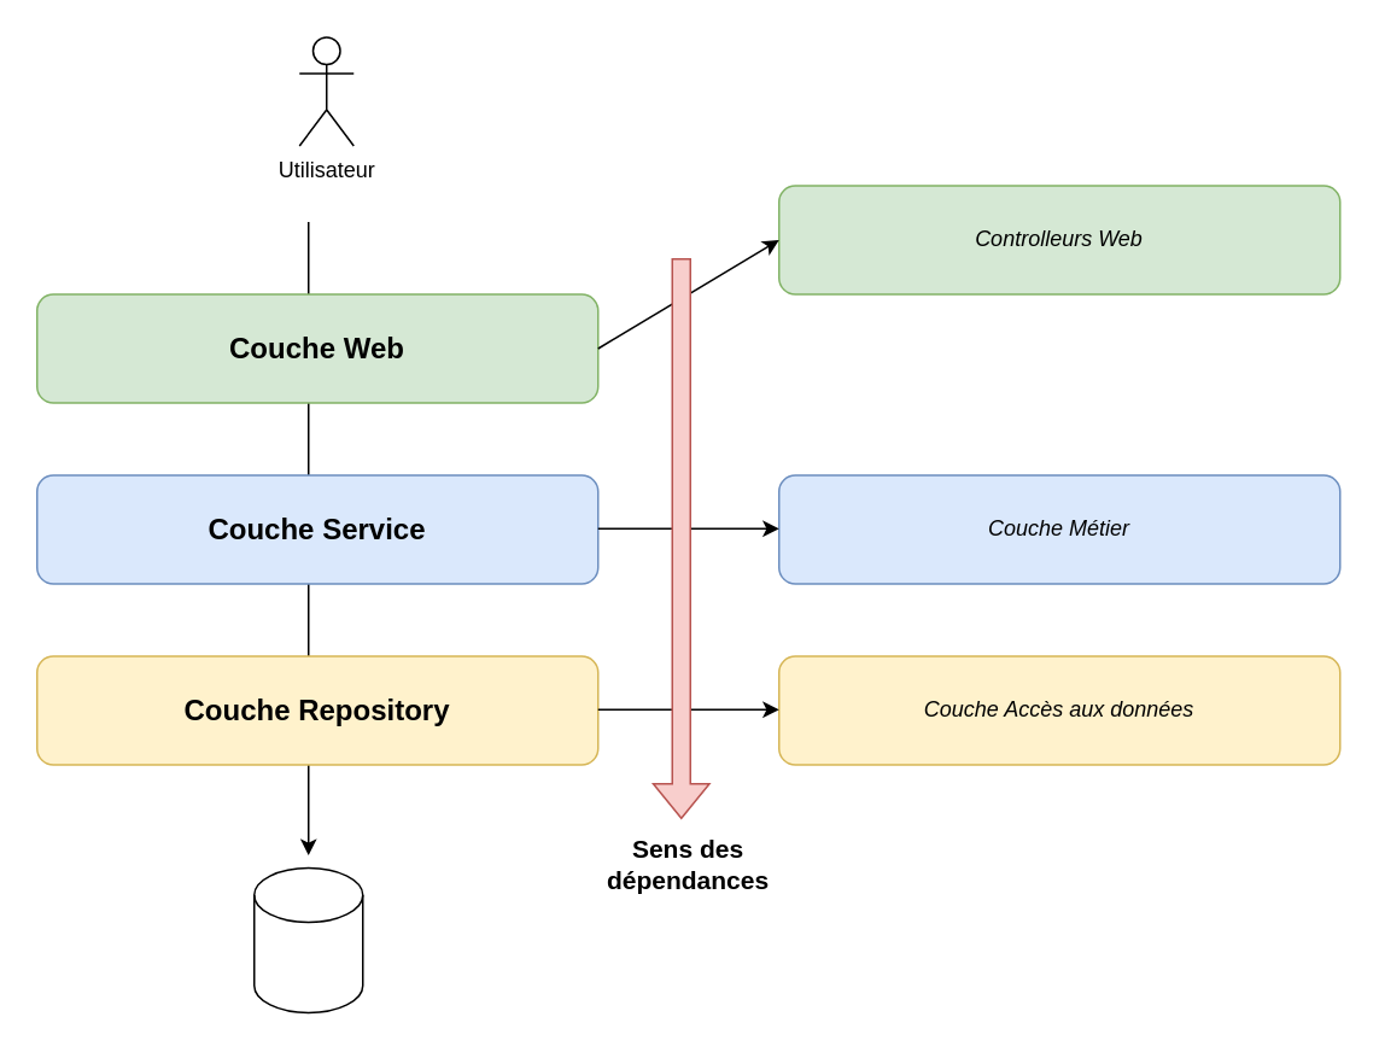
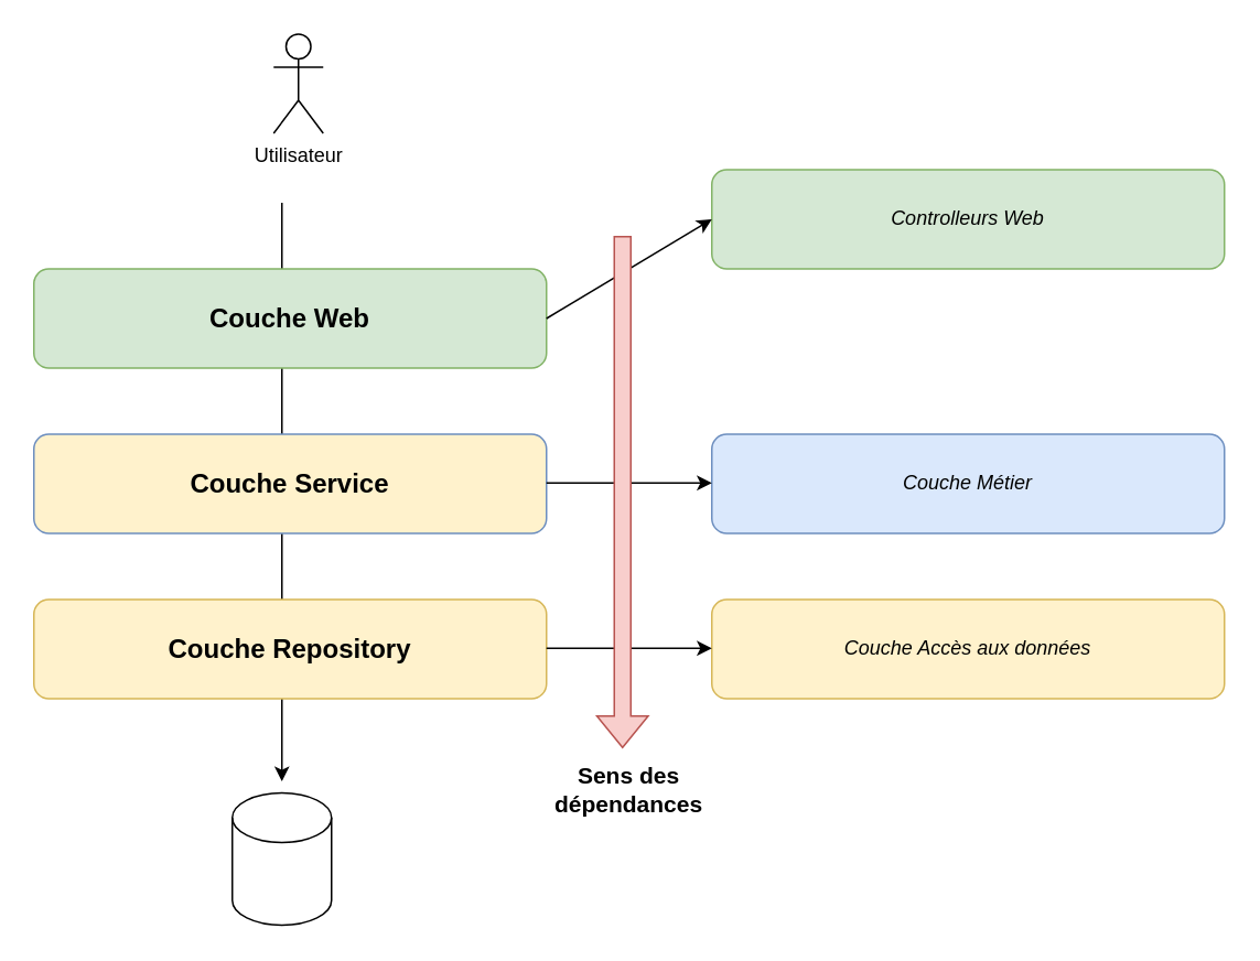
- <mxCell id="4" value="Couche Service" style="rounded=1;whiteSpace=wrap;html=1;fillColor=#dae8fc;strokeColor=#6c8ebf;fontSize=16;fontStyle=1" parent="1" vertex="1"><mxGeometry x="20" y="262" width="310" height="60" as="geometry" /></mxCell>
+ <mxCell id="4" value="Couche Service" style="rounded=1;whiteSpace=wrap;html=1;fillColor=#fff2cc;strokeColor=#6c8ebf;fontSize=16;fontStyle=1;" parent="1" vertex="1"><mxGeometry x="20" y="262" width="310" height="60" as="geometry" /></mxCell>
